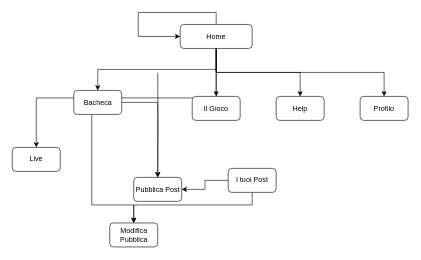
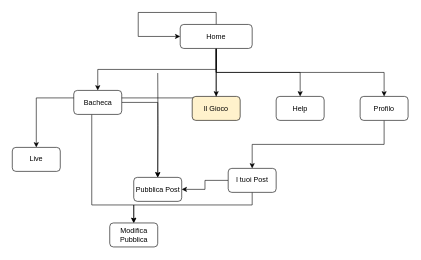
- <mxCell id="10" value="Il Gioco" style="rounded=1;whiteSpace=wrap;html=1;" vertex="1" parent="1"><mxGeometry x="320" y="160" width="80" height="40" as="geometry" /></mxCell>
+ <mxCell id="10" value="Il Gioco" style="rounded=1;whiteSpace=wrap;html=1;fillColor=#fff2cc;" vertex="1" parent="1"><mxGeometry x="320" y="160" width="80" height="40" as="geometry" /></mxCell>
+ <mxCell id="11" style="edgeStyle=orthogonalEdgeStyle;rounded=0;orthogonalLoop=1;jettySize=auto;html=1;exitX=0.5;exitY=1;exitDx=0;exitDy=0;" edge="1" parent="1" source="12" target="22"><mxGeometry relative="1" as="geometry" /></mxCell>
